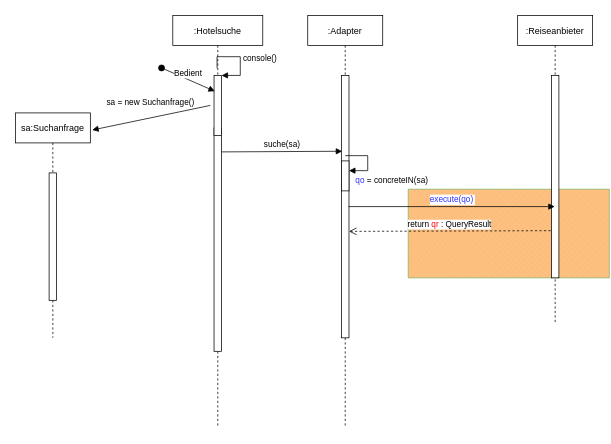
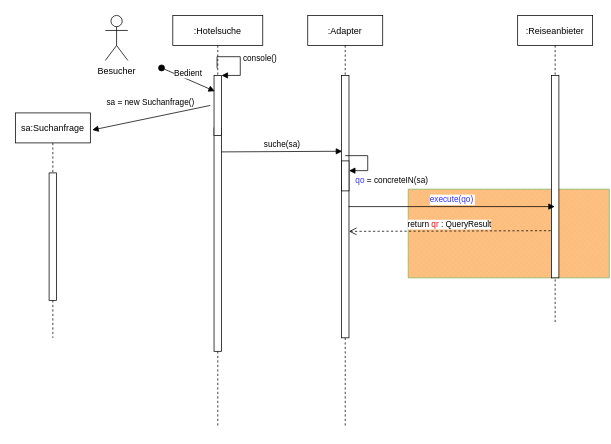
+ <mxCell id="16" value="Besucher" style="shape=umlActor;verticalLabelPosition=bottom;verticalAlign=top;html=1;outlineConnect=0;" parent="1" vertex="1"><mxGeometry x="140" y="20" width="30" height="60" as="geometry" /></mxCell>
